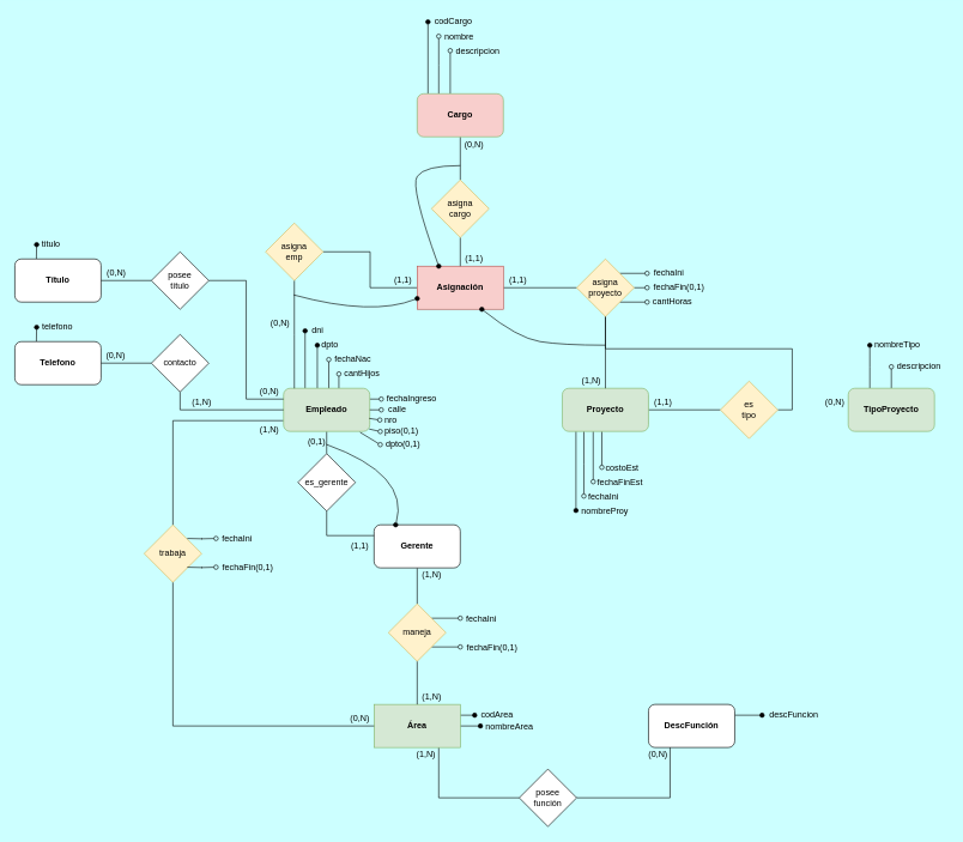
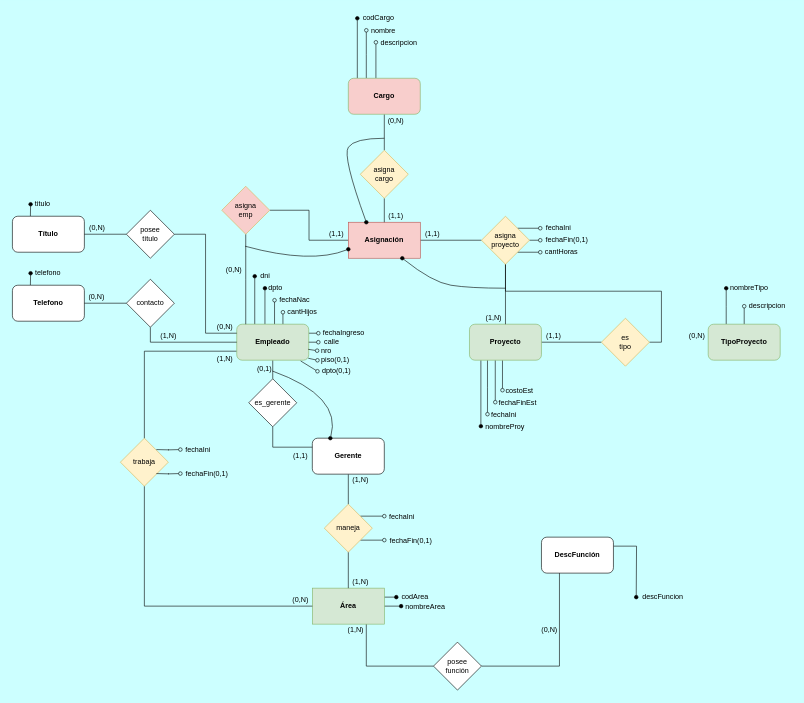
- <mxCell id="34" value="asigna&lt;br&gt;emp" style="rhombus;whiteSpace=wrap;html=1;fillColor=#fff2cc;strokeColor=#d6b656;" parent="1" vertex="1"><mxGeometry x="369" y="310" width="80" height="80" as="geometry" /></mxCell>
+ <mxCell id="34" value="asigna&lt;br&gt;emp" style="rhombus;whiteSpace=wrap;html=1;fillColor=#f8cecc;strokeColor=#d6b656;" parent="1" vertex="1"><mxGeometry x="369" y="310" width="80" height="80" as="geometry" /></mxCell>
- <mxCell id="99" value="DescFunción" style="rounded=1;whiteSpace=wrap;html=1;gradientColor=none;fontStyle=1" parent="1" vertex="1"><mxGeometry x="902" y="980" width="120" height="60" as="geometry" /></mxCell>
+ <mxCell id="99" value="DescFunción" style="rounded=1;whiteSpace=wrap;html=1;gradientColor=none;fontStyle=1" parent="1" vertex="1"><mxGeometry x="902" y="895" width="120" height="60" as="geometry" /></mxCell>
